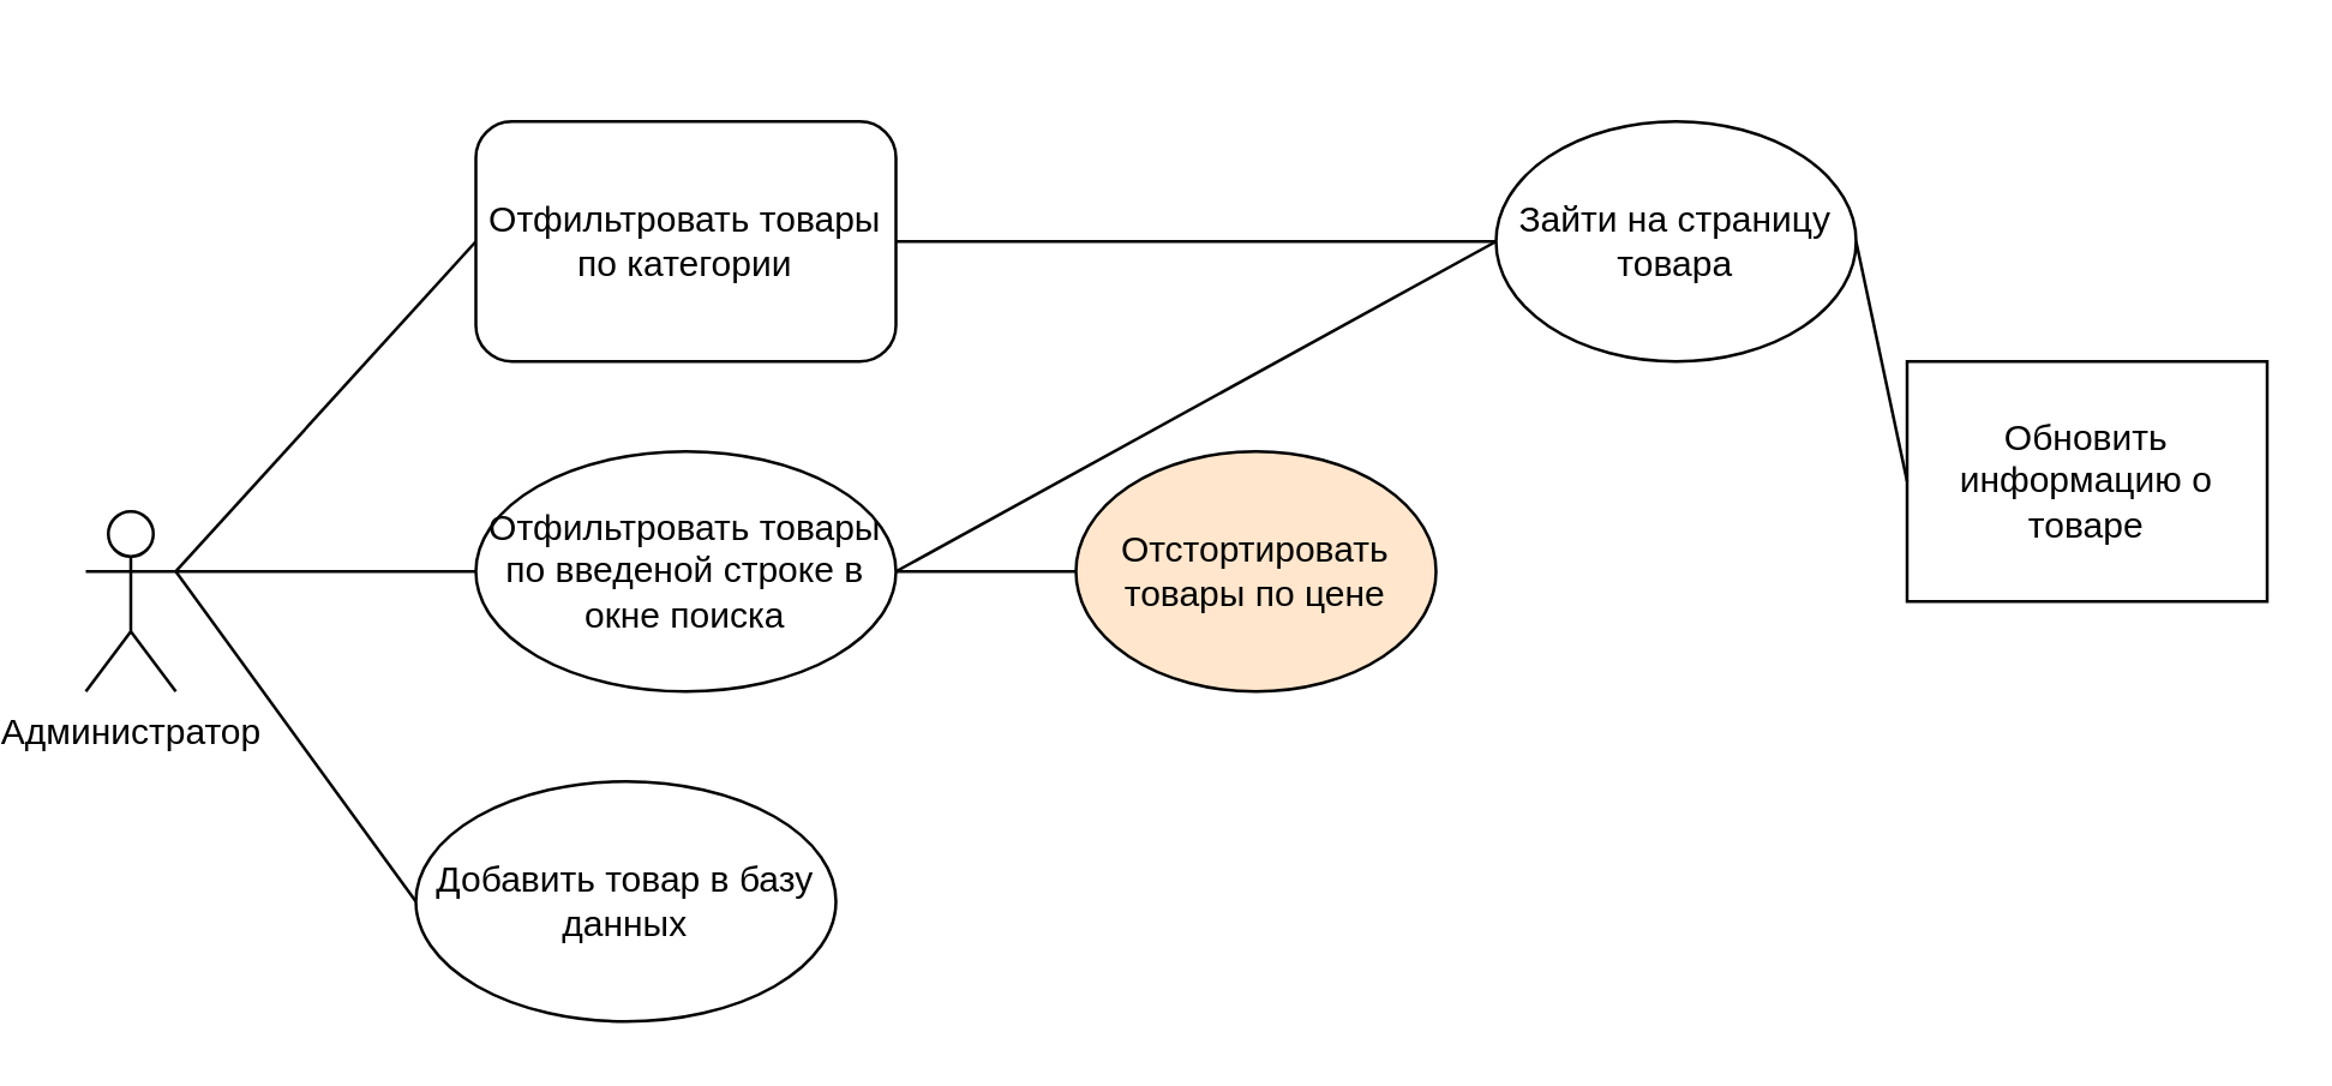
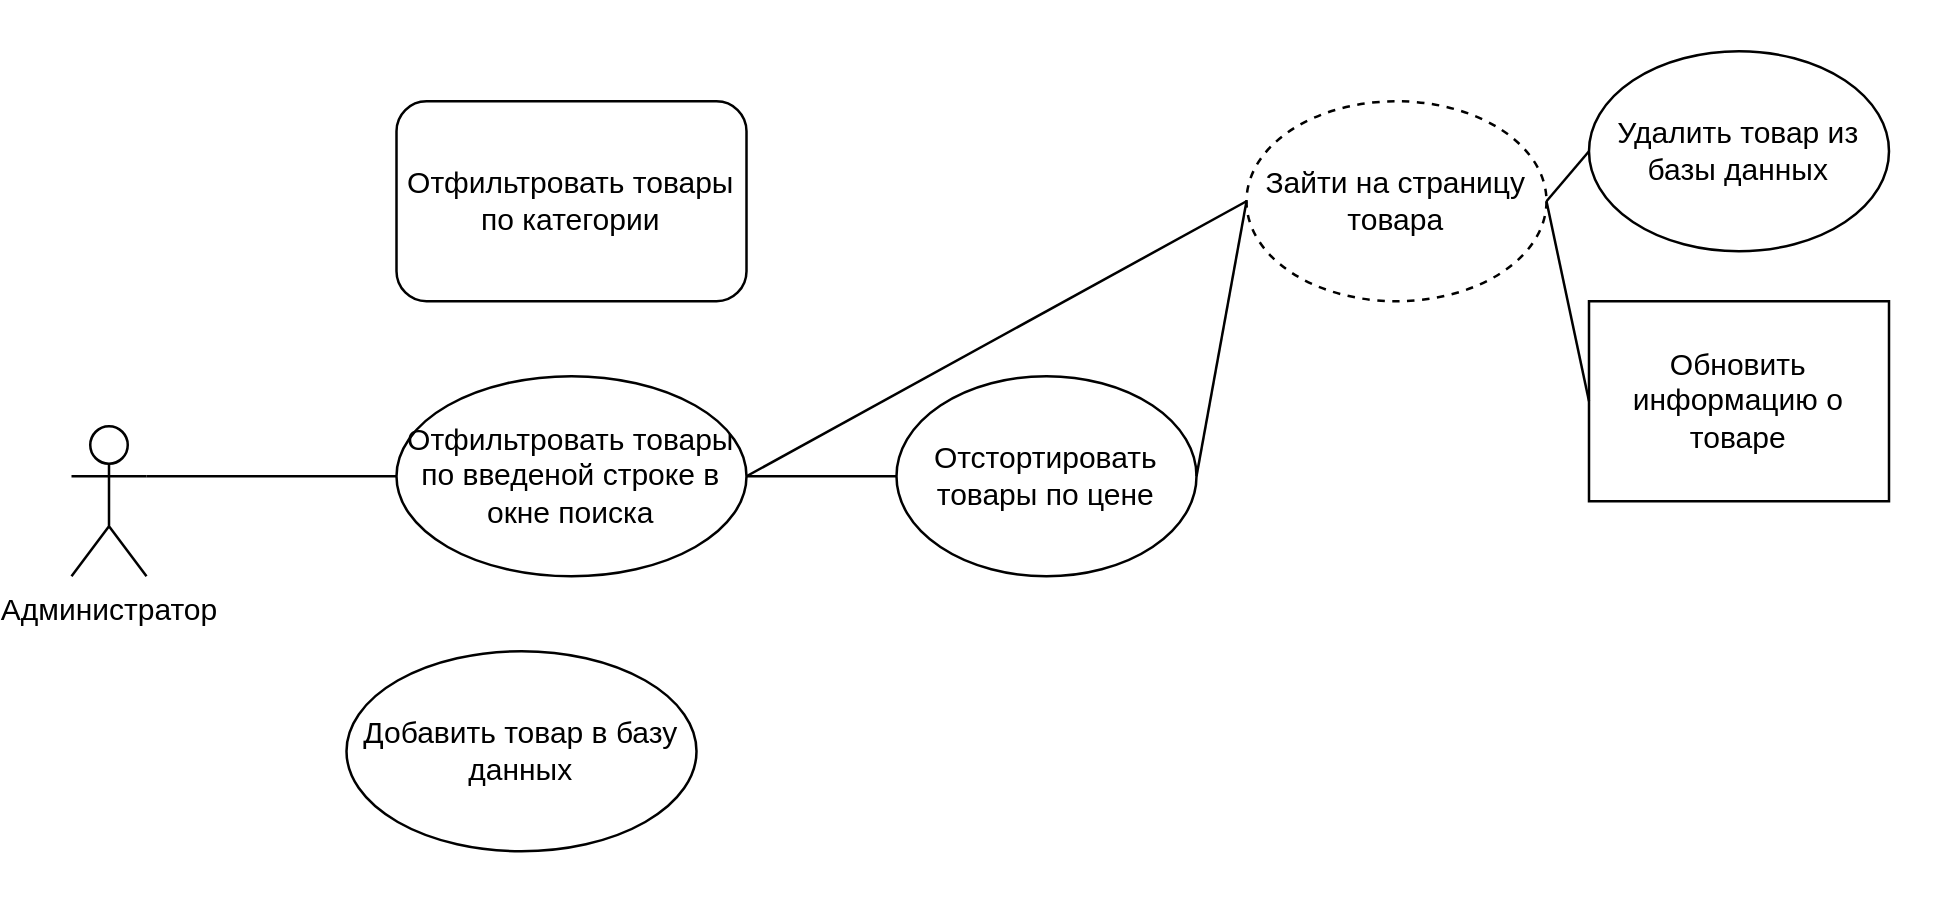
+ <mxCell id="13" value="Удалить товар из базы данных" style="ellipse;whiteSpace=wrap;html=1;" parent="1" vertex="1"><mxGeometry x="627" y="20" width="120" height="80" as="geometry" /></mxCell>
+ <mxCell id="14" value="" style="endArrow=none;html=1;rounded=0;entryX=0;entryY=0.5;entryDx=0;entryDy=0;exitX=1;exitY=0.5;exitDx=0;exitDy=0;" parent="1" source="11" target="13" edge="1"><mxGeometry width="50" height="50" relative="1" as="geometry"><mxPoint x="740" y="215" as="sourcePoint" /><mxPoint x="817" y="275" as="targetPoint" /></mxGeometry></mxCell>
- <mxCell id="15" value="" style="endArrow=none;html=1;rounded=0;entryX=0;entryY=0.5;entryDx=0;entryDy=0;exitX=1;exitY=0.5;exitDx=0;exitDy=0;" parent="1" source="4" target="11" edge="1"><mxGeometry width="50" height="50" relative="1" as="geometry"><mxPoint x="370" y="50" as="sourcePoint" /><mxPoint x="470" y="150" as="targetPoint" /></mxGeometry></mxCell>
- <mxCell id="11" value="Зайти на страницу товара" style="ellipse;whiteSpace=wrap;html=1;" parent="1" vertex="1"><mxGeometry x="490" y="40" width="120" height="80" as="geometry" /></mxCell>
+ <mxCell id="11" value="Зайти на страницу товара" style="ellipse;whiteSpace=wrap;html=1;dashed=1;" parent="1" vertex="1"><mxGeometry x="490" y="40" width="120" height="80" as="geometry" /></mxCell>
- <mxCell id="3" value="" style="endArrow=none;html=1;rounded=0;entryX=0;entryY=0.5;entryDx=0;entryDy=0;exitX=1;exitY=0.333;exitDx=0;exitDy=0;exitPerimeter=0;" parent="1" target="4" edge="1" source="2"><mxGeometry width="50" height="50" relative="1" as="geometry"><mxPoint x="50" y="300" as="sourcePoint" /><mxPoint x="190" y="120" as="targetPoint" /></mxGeometry></mxCell>
+ <mxCell id="12" value="" style="endArrow=none;html=1;rounded=0;entryX=0;entryY=0.5;entryDx=0;entryDy=0;exitX=1;exitY=0.5;exitDx=0;exitDy=0;" parent="1" source="7" target="11" edge="1"><mxGeometry width="50" height="50" relative="1" as="geometry"><mxPoint x="520" y="170" as="sourcePoint" /><mxPoint x="620" y="170" as="targetPoint" /></mxGeometry></mxCell>
- <mxCell id="7" value="Отстортировать товары по цене" style="ellipse;whiteSpace=wrap;html=1;fillColor=#ffe6cc;" parent="1" vertex="1"><mxGeometry x="350" y="150" width="120" height="80" as="geometry" /></mxCell>
+ <mxCell id="7" value="Отстортировать товары по цене" style="ellipse;whiteSpace=wrap;html=1;" parent="1" vertex="1"><mxGeometry x="350" y="150" width="120" height="80" as="geometry" /></mxCell>
- <mxCell id="9" value="" style="endArrow=none;html=1;rounded=0;entryX=0;entryY=0.5;entryDx=0;entryDy=0;exitX=1;exitY=0.333;exitDx=0;exitDy=0;exitPerimeter=0;" parent="1" target="10" edge="1" source="2"><mxGeometry width="50" height="50" relative="1" as="geometry"><mxPoint x="50" y="300" as="sourcePoint" /><mxPoint x="204" y="720" as="targetPoint" /></mxGeometry></mxCell>
